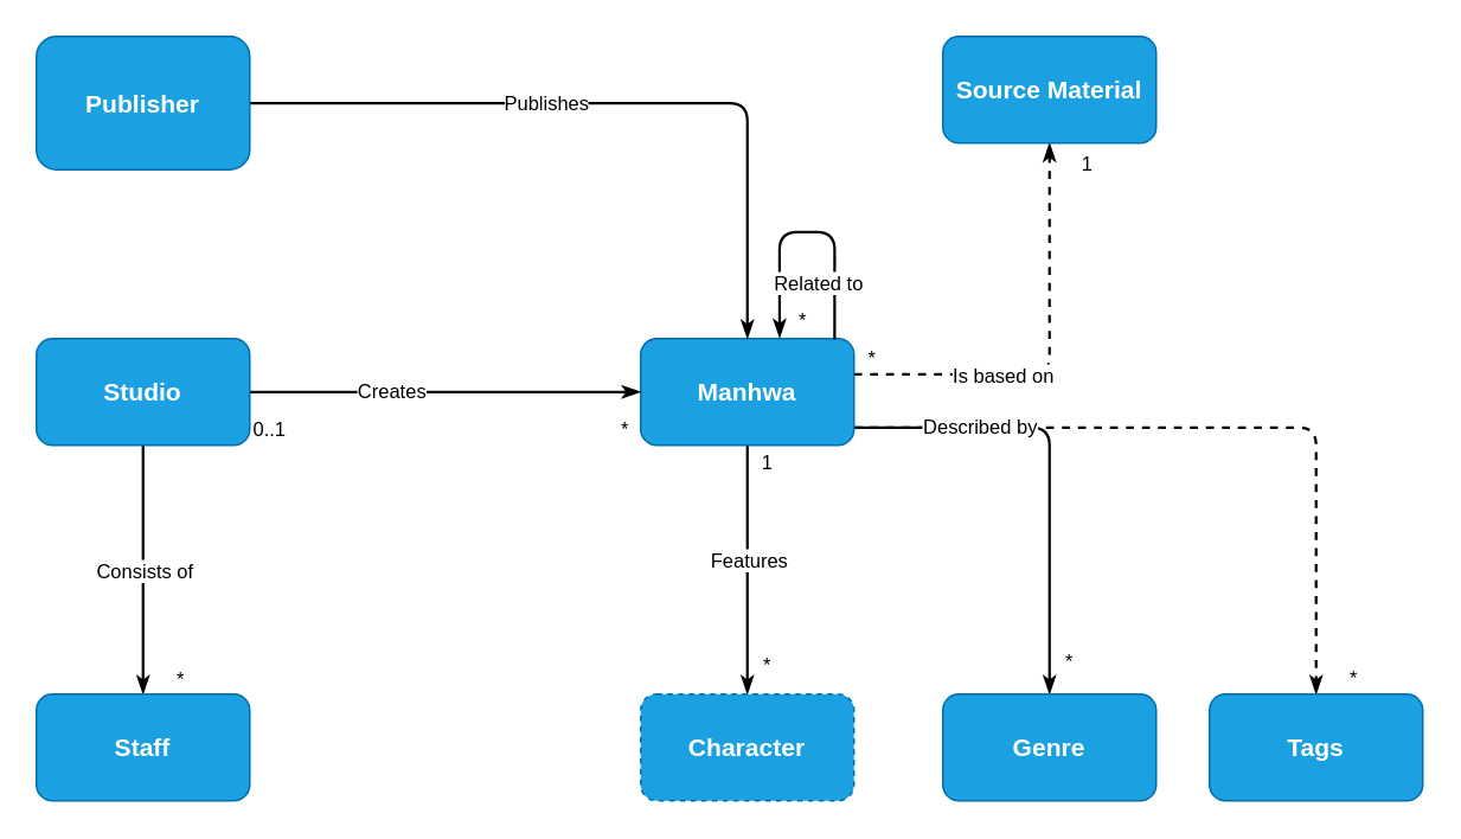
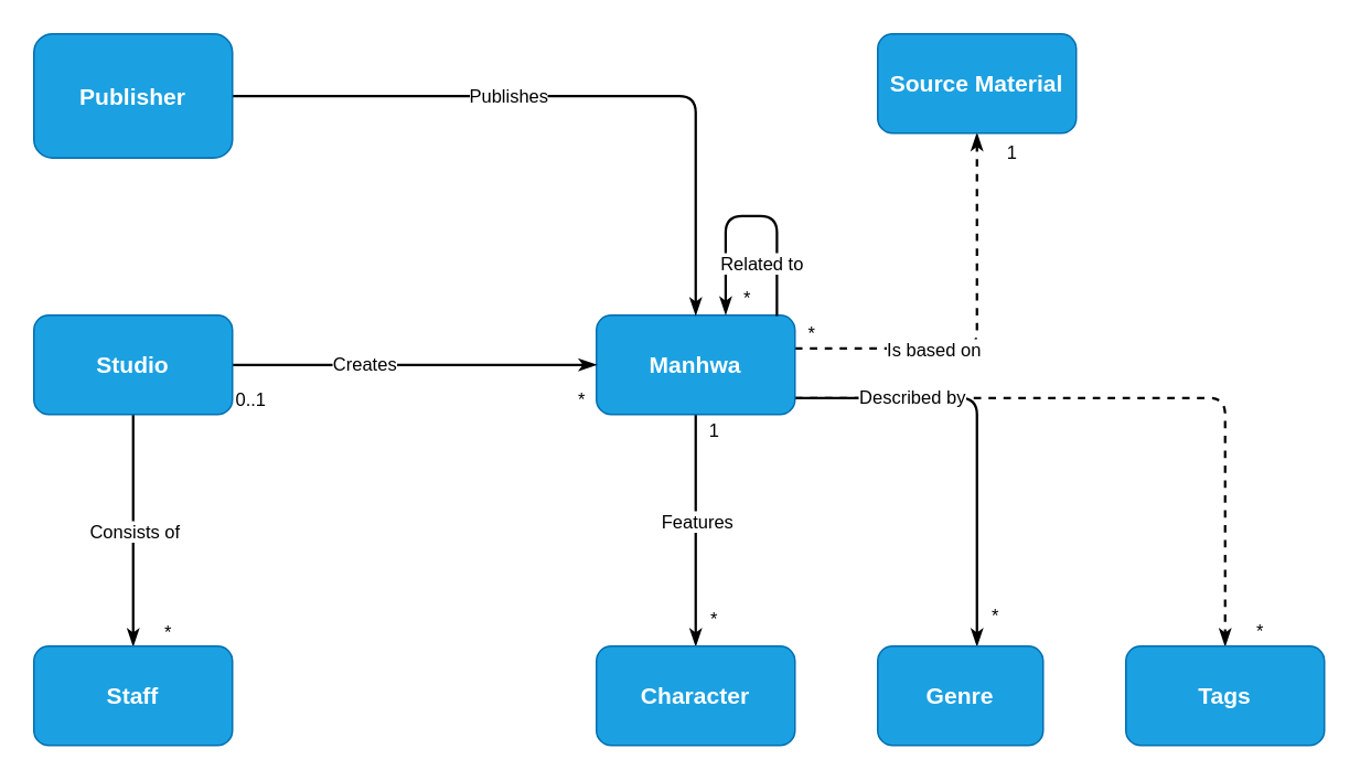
- <mxCell id="27" value="&lt;h3&gt;Character&lt;/h3&gt;" style="rounded=1;whiteSpace=wrap;html=1;fillColor=#1ba1e2;strokeColor=#006EAF;fontColor=#ffffff;dashed=1;" vertex="1" parent="1"><mxGeometry x="360" y="390" width="120" height="60" as="geometry" /></mxCell>
+ <mxCell id="27" value="&lt;h3&gt;Character&lt;/h3&gt;" style="rounded=1;whiteSpace=wrap;html=1;fillColor=#1ba1e2;strokeColor=#006EAF;fontColor=#ffffff;" vertex="1" parent="1"><mxGeometry x="360" y="390" width="120" height="60" as="geometry" /></mxCell>
- <mxCell id="28" value="&lt;h3&gt;Genre&lt;/h3&gt;" style="rounded=1;whiteSpace=wrap;html=1;fillColor=#1ba1e2;strokeColor=#006EAF;fontColor=#ffffff;" vertex="1" parent="1"><mxGeometry x="530" y="390" width="120" height="60" as="geometry" /></mxCell>
+ <mxCell id="28" value="&lt;h3&gt;Genre&lt;/h3&gt;" style="rounded=1;whiteSpace=wrap;html=1;fillColor=#1ba1e2;strokeColor=#006EAF;fontColor=#ffffff;" vertex="1" parent="1"><mxGeometry x="530" y="390" width="100" height="60" as="geometry" /></mxCell>
